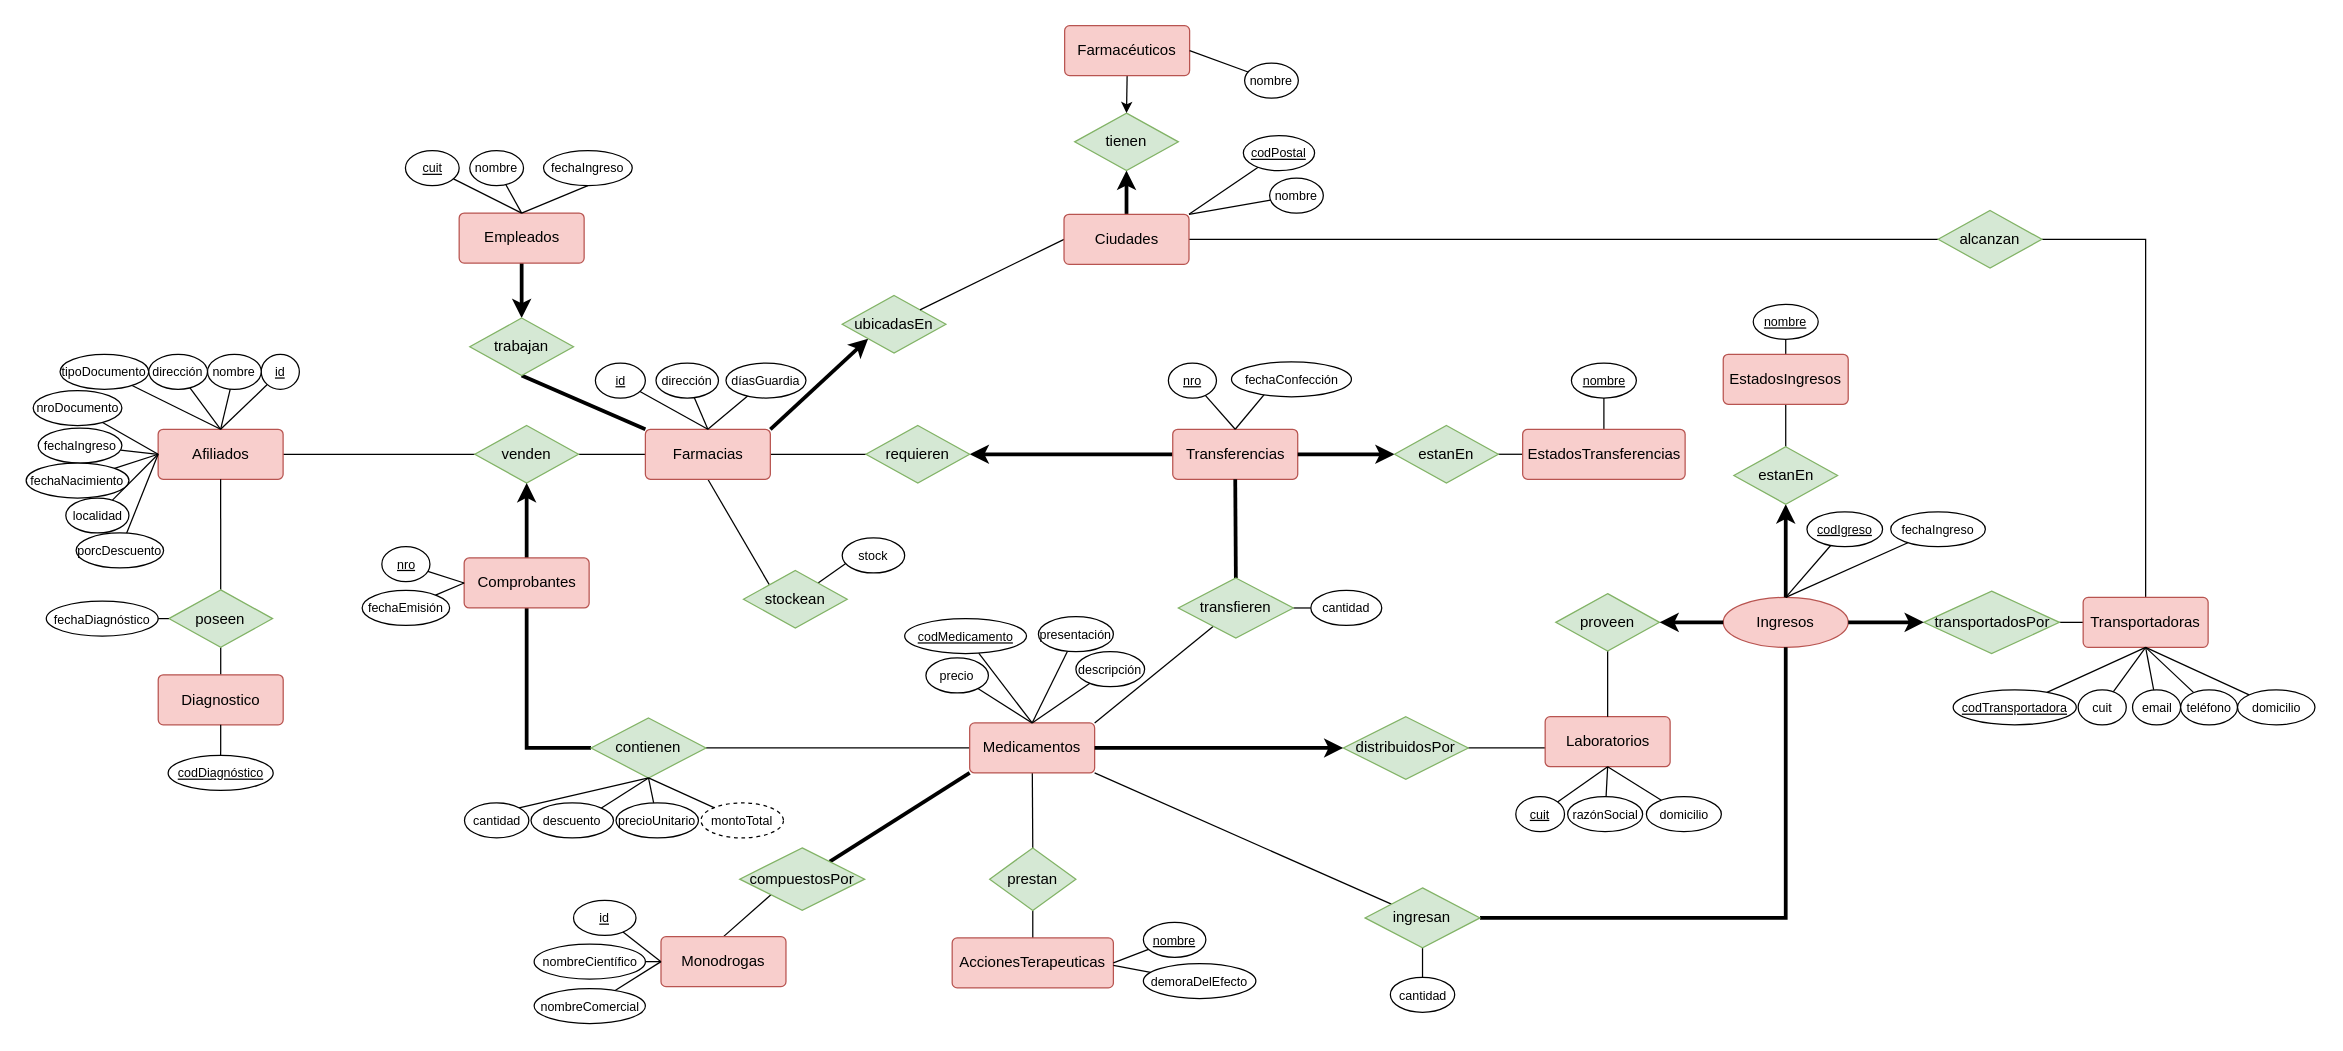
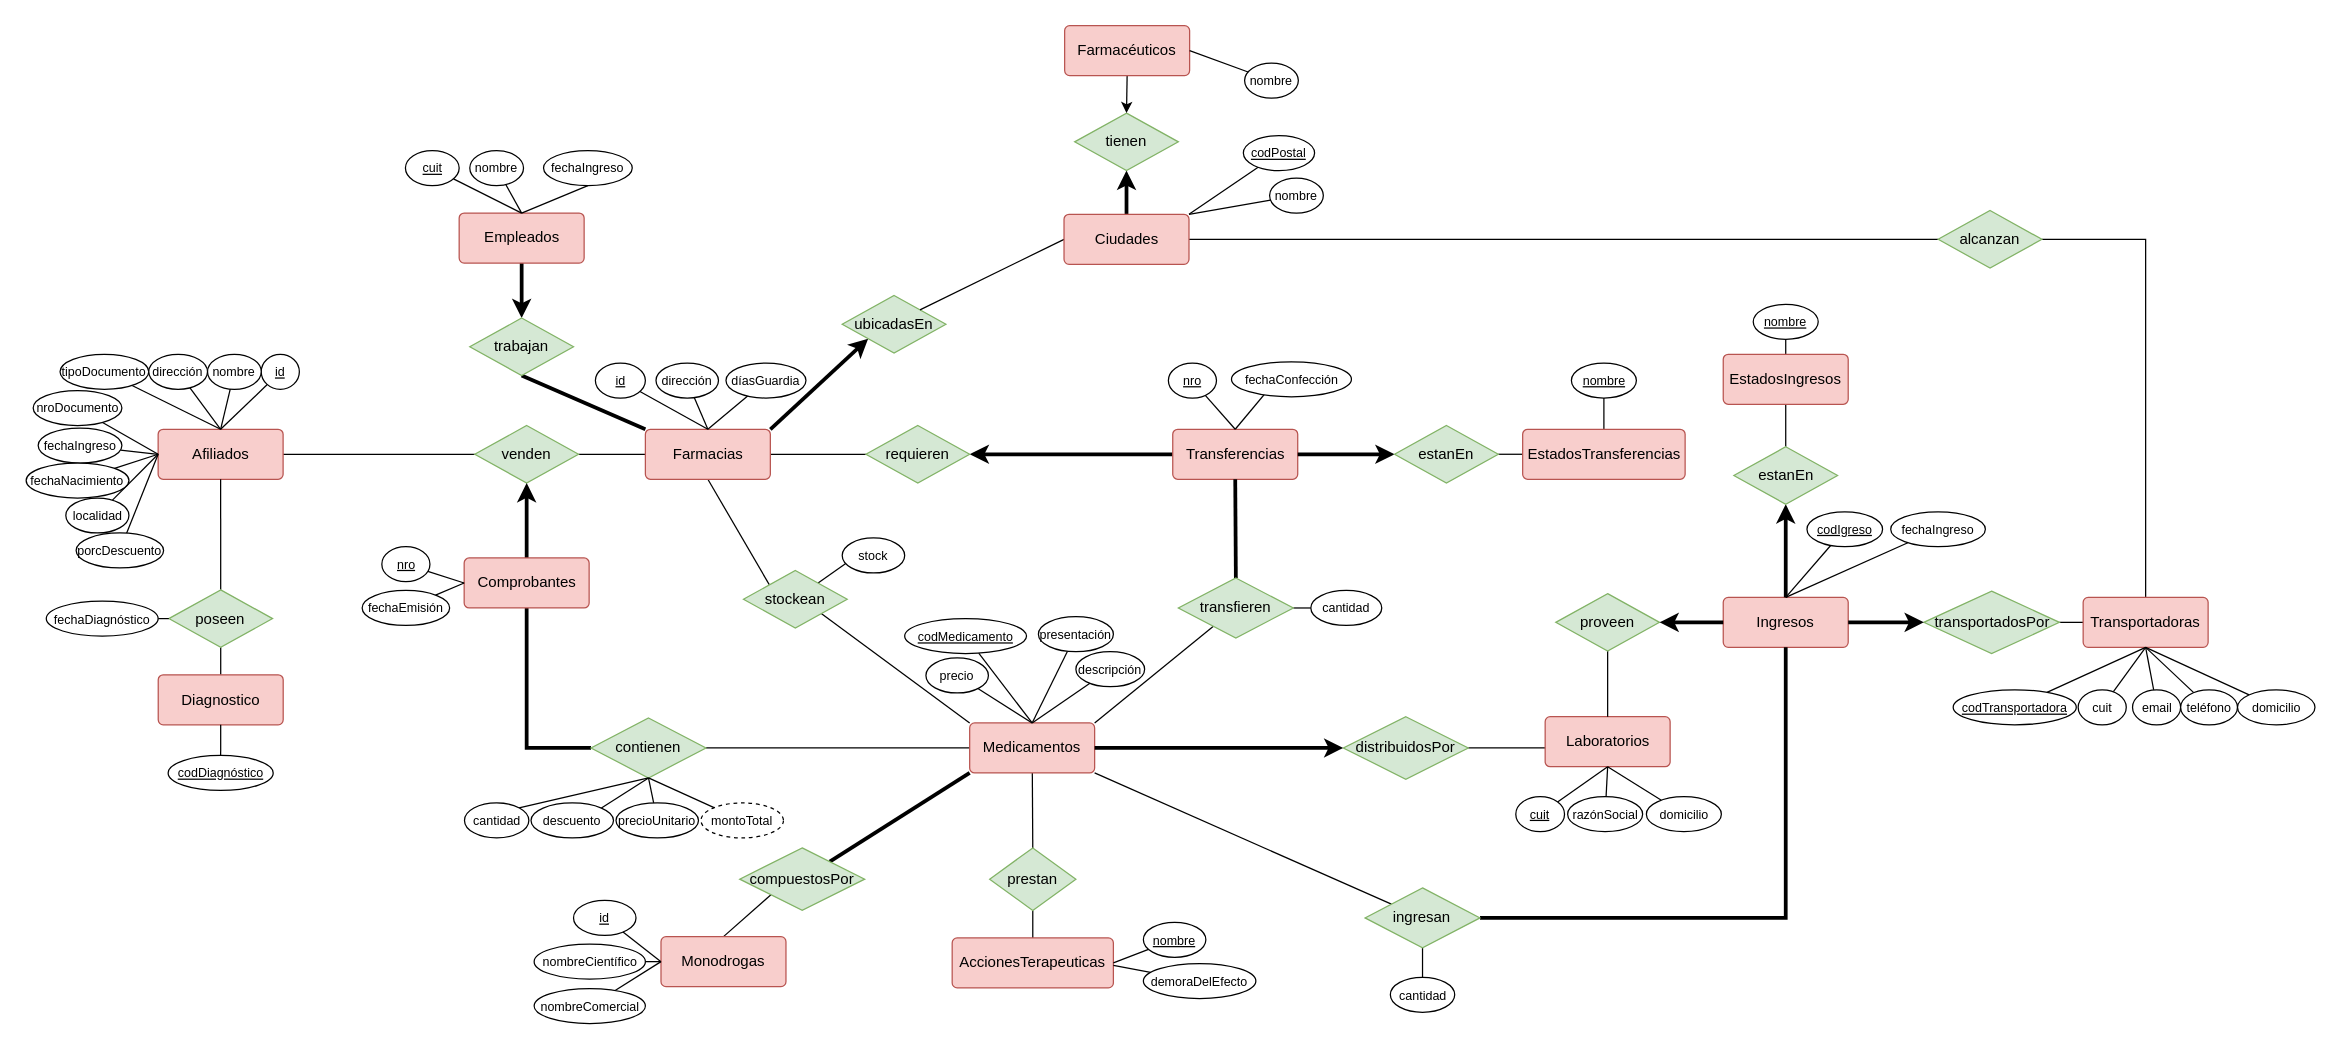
- <mxCell id="46" value="Ingresos" style="ellipse;arcSize=10;whiteSpace=wrap;html=1;align=center;fillColor=#f8cecc;strokeColor=#b85450;" vertex="1" parent="1"><mxGeometry x="1378" y="477.5" width="100" height="40" as="geometry" /></mxCell>
+ <mxCell id="46" value="Ingresos" style="rounded=1;arcSize=10;whiteSpace=wrap;html=1;align=center;fillColor=#f8cecc;strokeColor=#b85450;" vertex="1" parent="1"><mxGeometry x="1378" y="477.5" width="100" height="40" as="geometry" /></mxCell>
+ <mxCell id="30" style="rounded=0;orthogonalLoop=1;jettySize=auto;html=1;exitX=0;exitY=0;exitDx=0;exitDy=0;entryX=1;entryY=1;entryDx=0;entryDy=0;endArrow=none;endFill=0;" edge="1" parent="1" source="33" target="36"><mxGeometry relative="1" as="geometry"><mxPoint x="735" y="578" as="sourcePoint" /></mxGeometry></mxCell>
